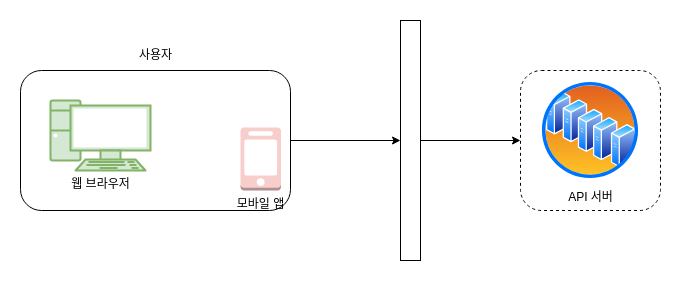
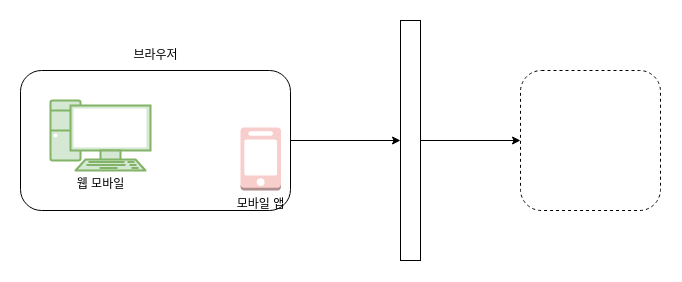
- <mxCell id="6" value="사용자" style="text;html=1;align=center;verticalAlign=middle;resizable=0;points=[];autosize=1;strokeColor=none;fillColor=none;" vertex="1" parent="1"><mxGeometry x="125" y="40" width="60" height="30" as="geometry" /></mxCell>
+ <mxCell id="6" value="브라우저" style="text;html=1;align=center;verticalAlign=middle;resizable=0;points=[];autosize=1;strokeColor=none;fillColor=none;" vertex="1" parent="1"><mxGeometry x="125" y="40" width="60" height="30" as="geometry" /></mxCell>
- <mxCell id="8" value="API 서버" style="image;aspect=fixed;perimeter=ellipsePerimeter;html=1;align=center;shadow=0;dashed=0;spacingTop=3;image=img/lib/active_directory/server_farm.svg;" vertex="1" parent="1"><mxGeometry x="540" y="80" width="100" height="100" as="geometry" /></mxCell>
- <mxCell id="4" value="&lt;font&gt;웹 브라우저&lt;/font&gt;" style="verticalAlign=top;verticalLabelPosition=bottom;labelPosition=center;align=center;html=1;outlineConnect=0;gradientDirection=north;strokeWidth=1;shape=mxgraph.networks.pc;fillColor=#d5e8d4;strokeColor=#82b366;" vertex="1" parent="1"><mxGeometry x="50" y="100" width="100" height="70" as="geometry" /></mxCell>
+ <mxCell id="4" value="&lt;font&gt;웹 모바일&lt;/font&gt;" style="verticalAlign=top;verticalLabelPosition=bottom;labelPosition=center;align=center;html=1;outlineConnect=0;gradientDirection=north;strokeWidth=1;shape=mxgraph.networks.pc;fillColor=#d5e8d4;strokeColor=#82b366;" vertex="1" parent="1"><mxGeometry x="50" y="100" width="100" height="70" as="geometry" /></mxCell>
